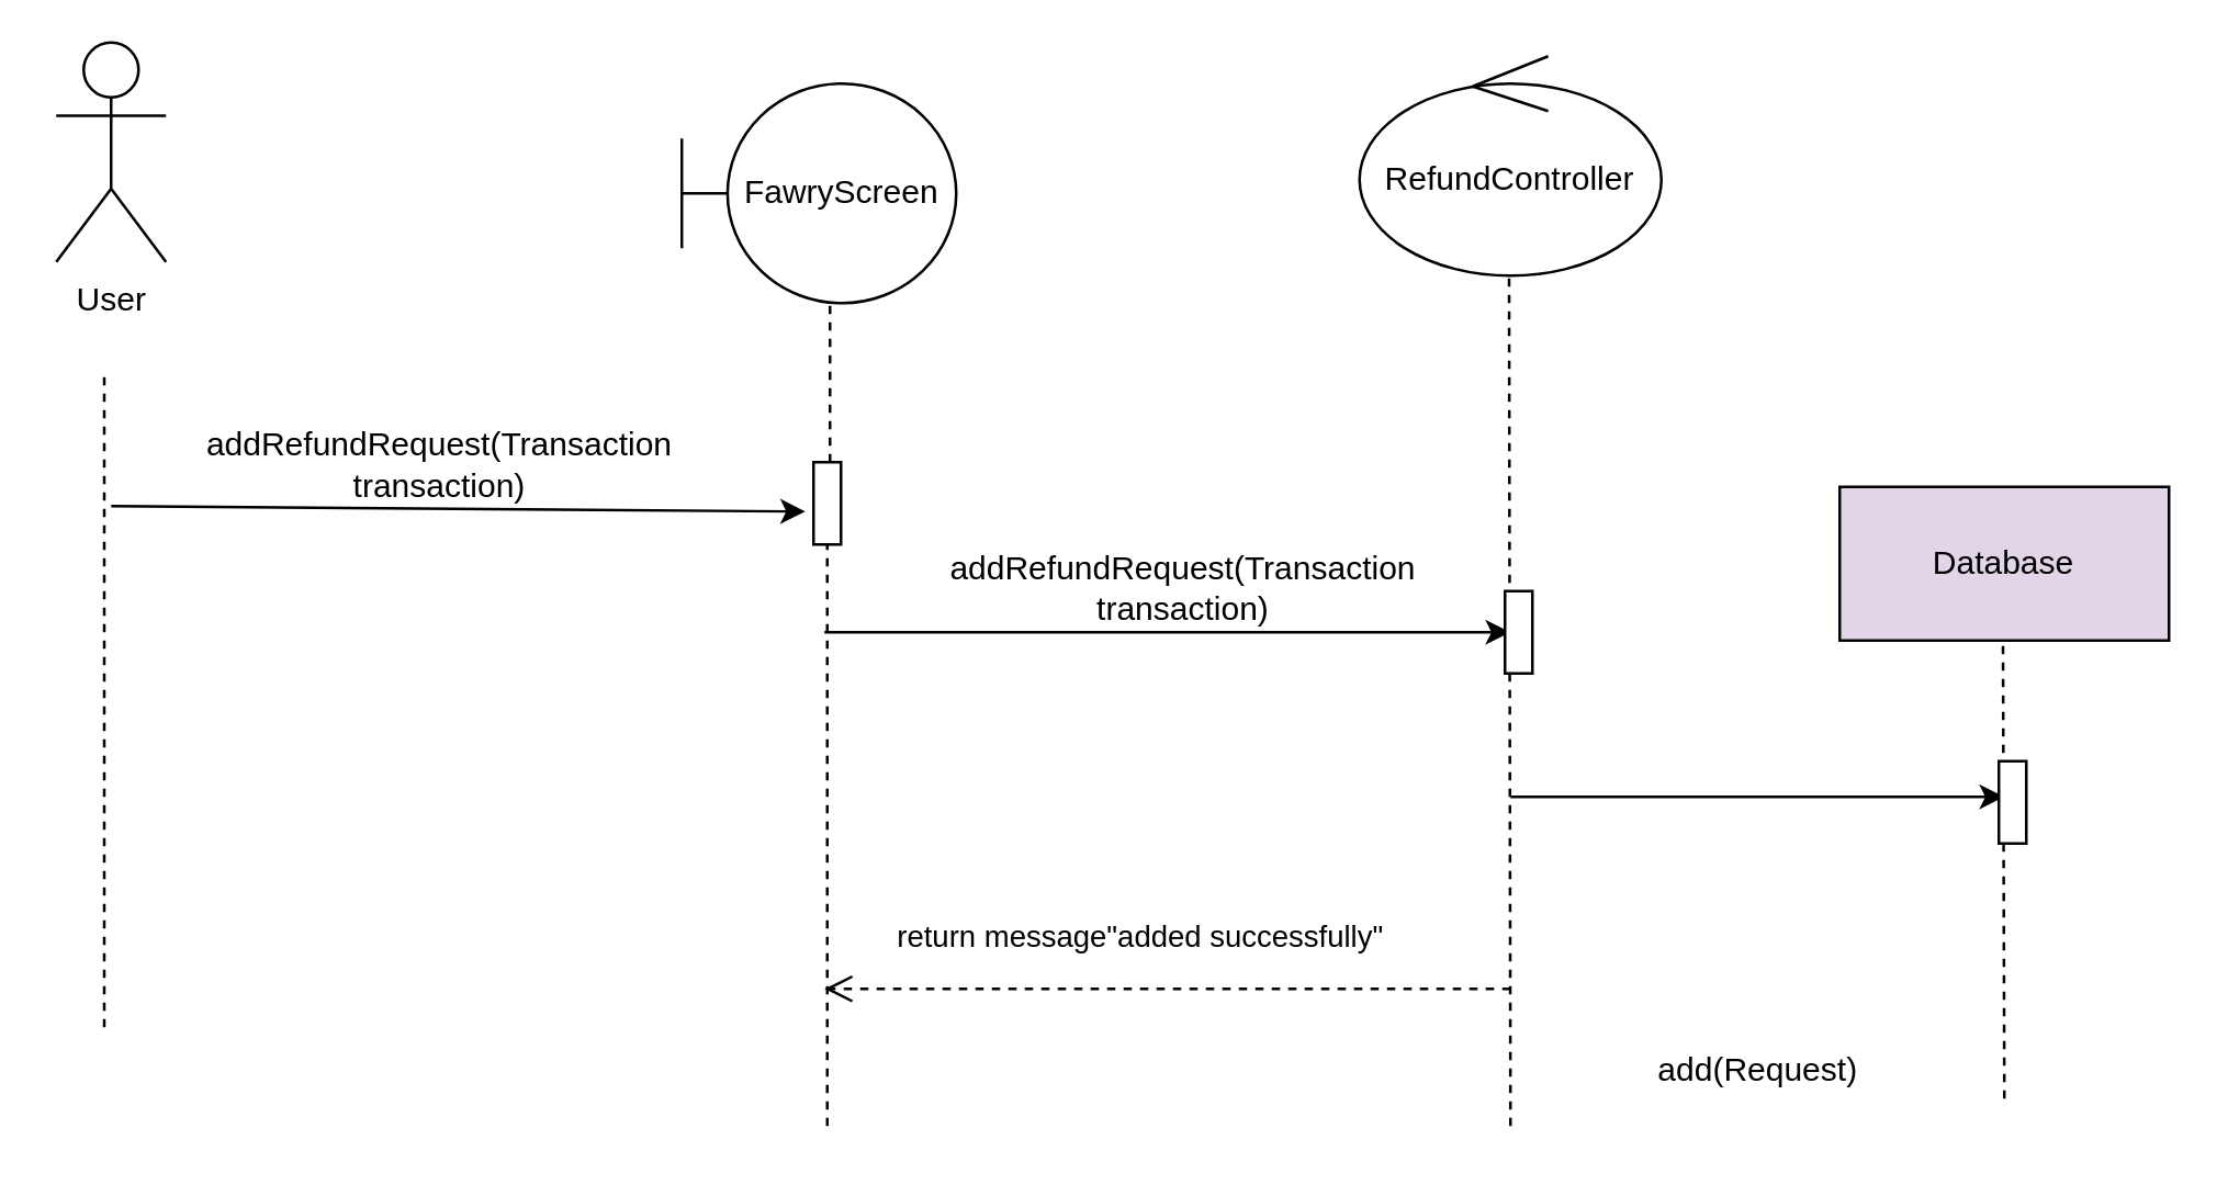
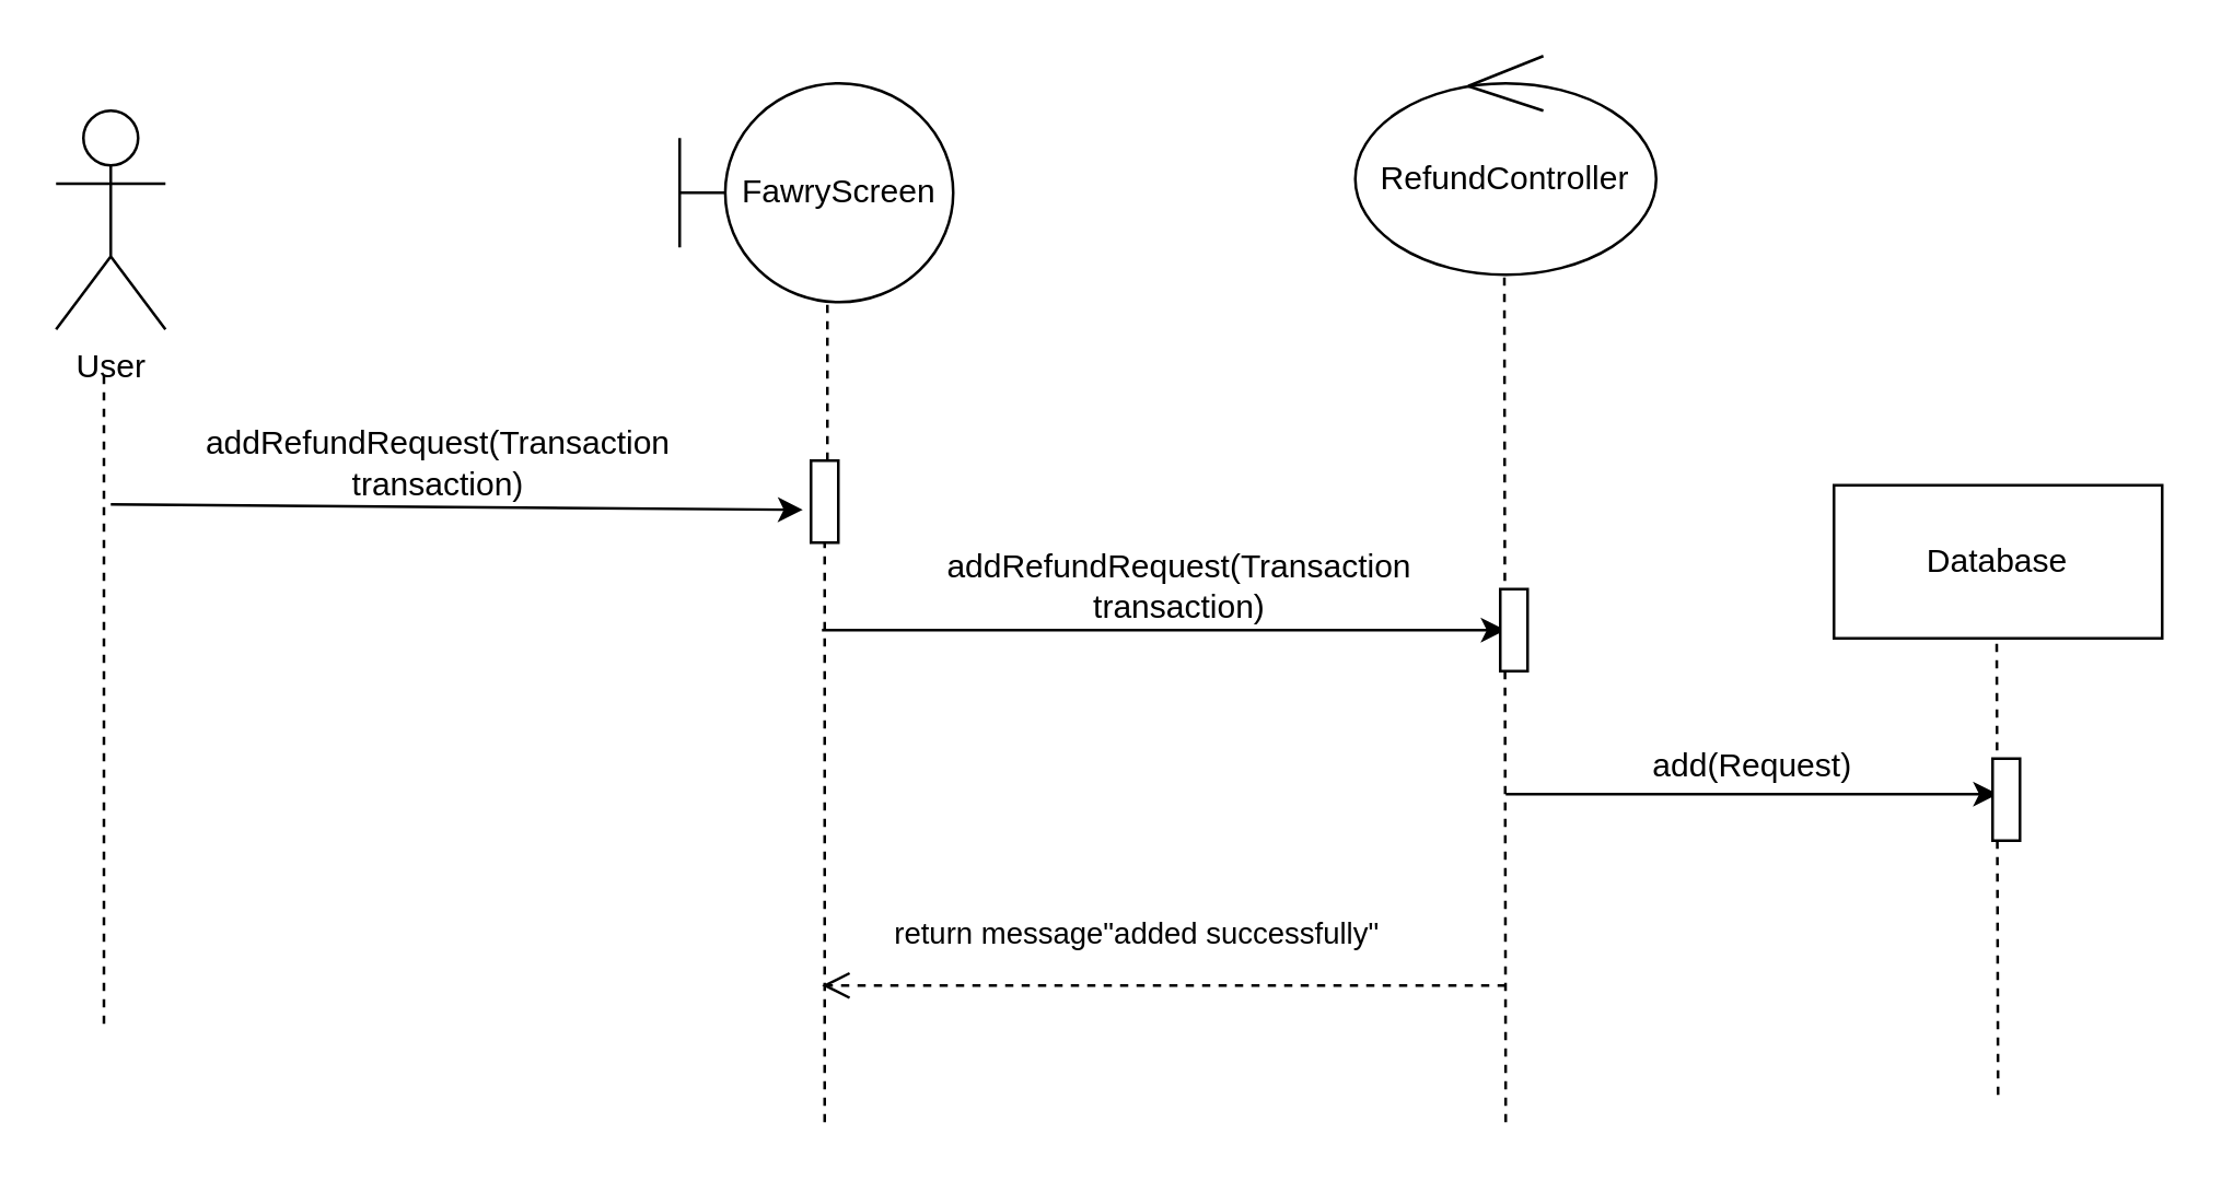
- <mxCell id="2" value="User" style="shape=umlActor;verticalLabelPosition=bottom;verticalAlign=top;html=1;outlineConnect=0;" vertex="1" parent="1"><mxGeometry x="20" y="15" width="40" height="80" as="geometry" /></mxCell>
+ <mxCell id="2" value="User" style="shape=umlActor;verticalLabelPosition=bottom;verticalAlign=top;html=1;outlineConnect=0;" vertex="1" parent="1"><mxGeometry x="20" y="40" width="40" height="80" as="geometry" /></mxCell>
- <mxCell id="15" value="Database" style="rounded=0;whiteSpace=wrap;html=1;fillColor=#e1d5e7;" vertex="1" parent="1"><mxGeometry x="670" y="177" width="120" height="56" as="geometry" /></mxCell>
+ <mxCell id="15" value="Database" style="rounded=0;whiteSpace=wrap;html=1;" vertex="1" parent="1"><mxGeometry x="670" y="177" width="120" height="56" as="geometry" /></mxCell>
- <mxCell id="18" value="add(Request)" style="text;html=1;align=center;verticalAlign=middle;resizable=0;points=[];autosize=1;strokeColor=none;fillColor=none;" vertex="1" parent="1"><mxGeometry x="595" y="380" width="90" height="20" as="geometry" /></mxCell>
+ <mxCell id="18" value="add(Request)" style="text;html=1;align=center;verticalAlign=middle;resizable=0;points=[];autosize=1;strokeColor=none;fillColor=none;" vertex="1" parent="1"><mxGeometry x="595" y="270" width="90" height="20" as="geometry" /></mxCell>
